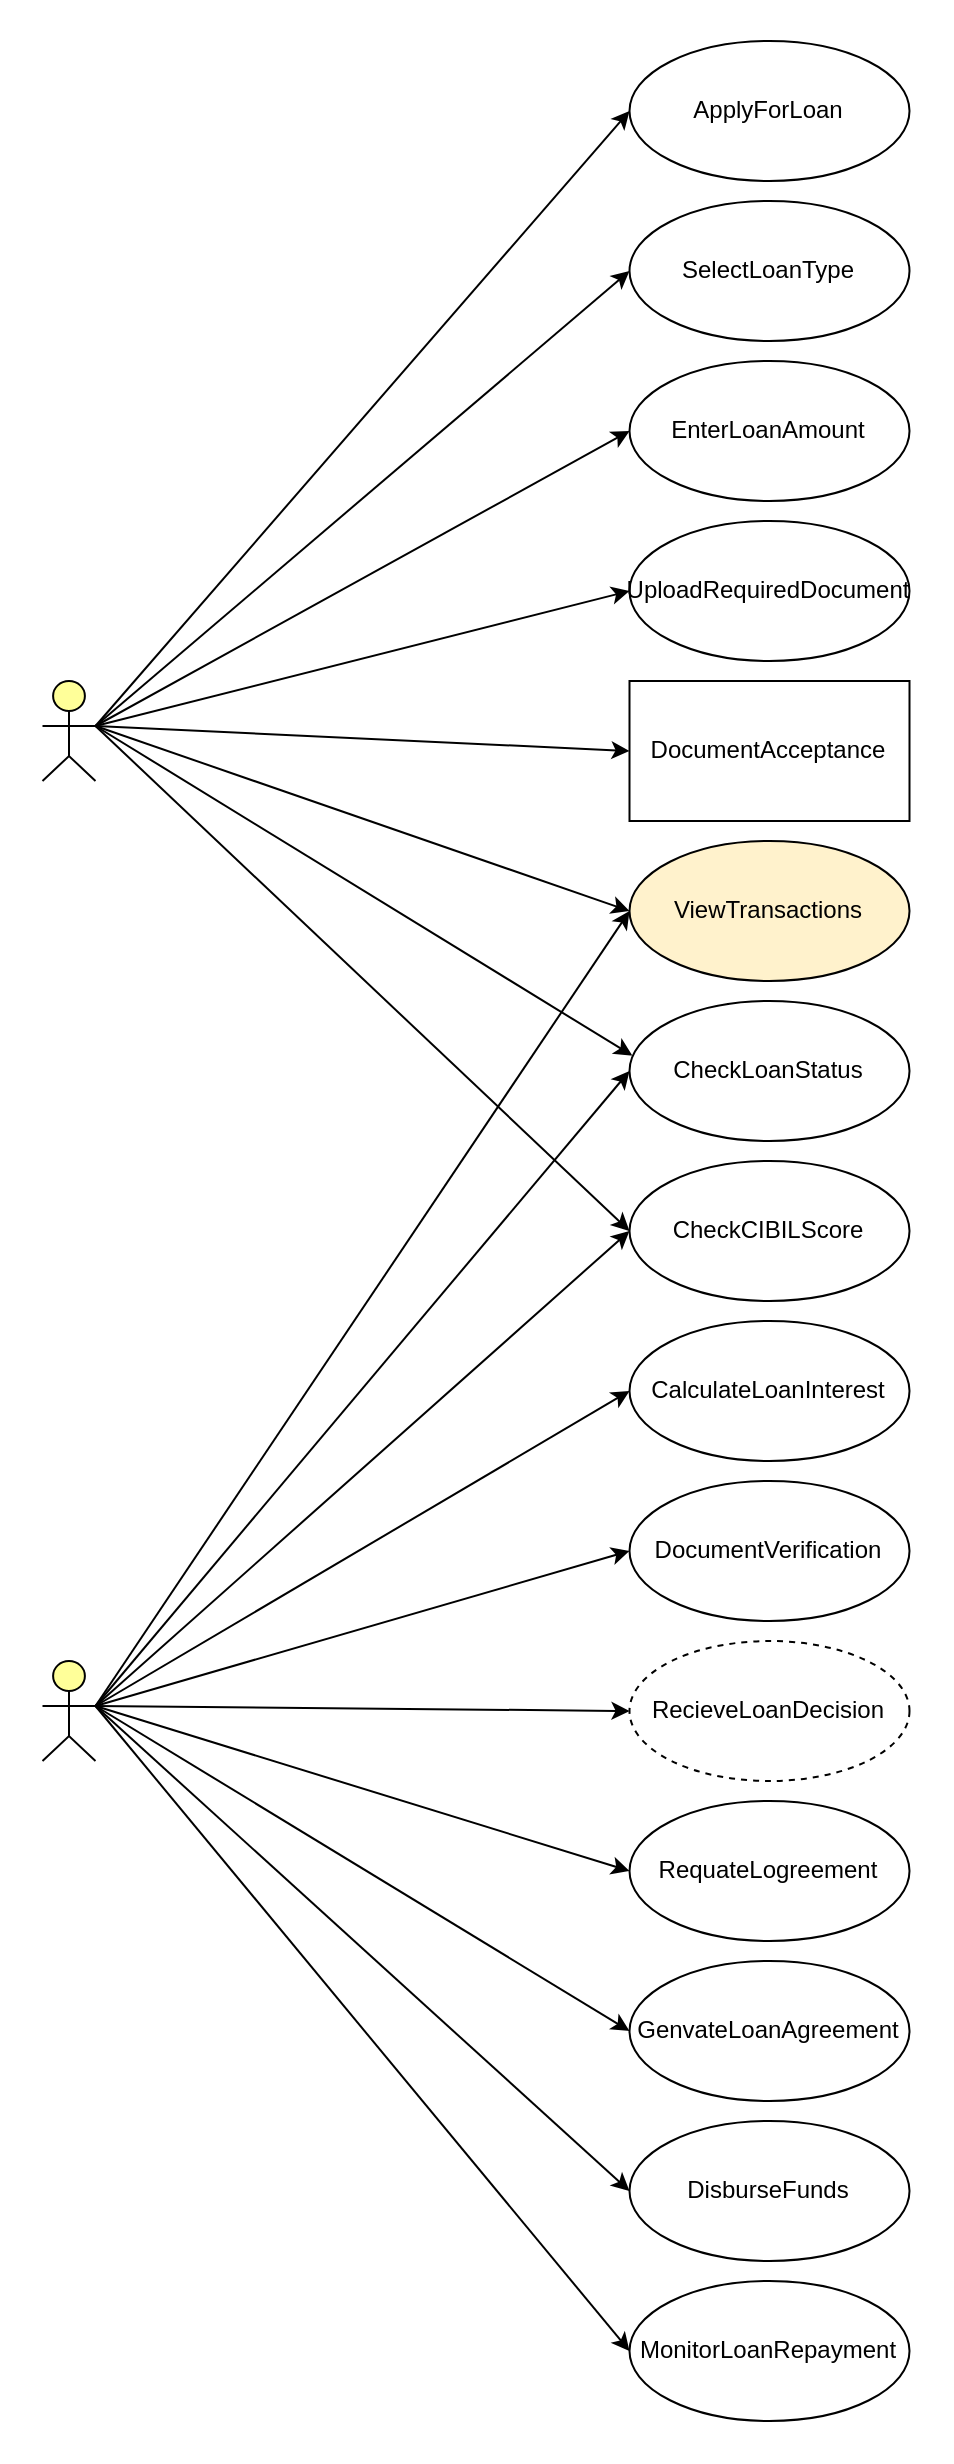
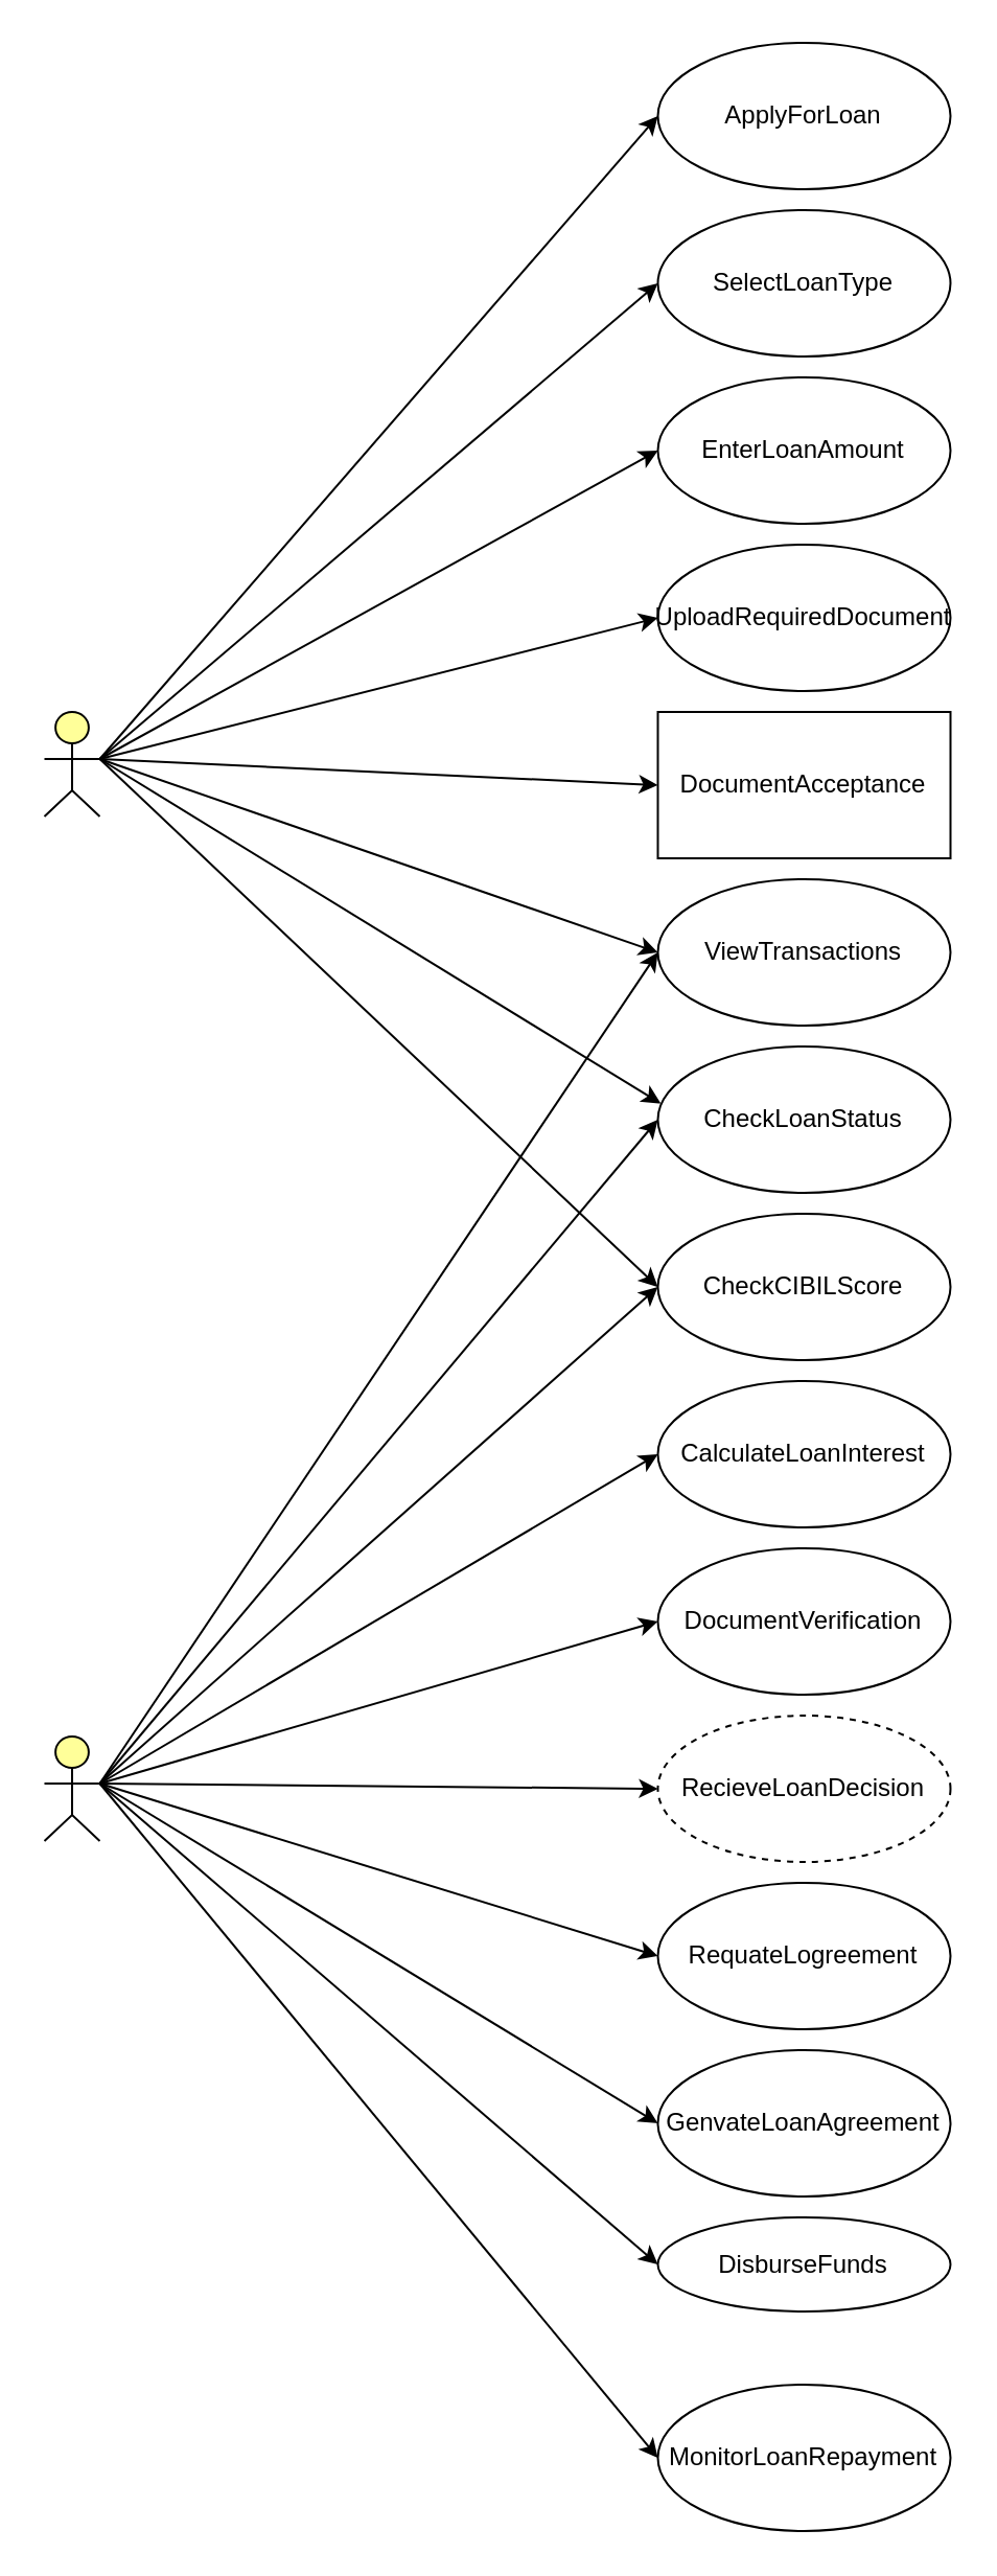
- <mxCell id="11" value="ViewTransactions" style="ellipse;whiteSpace=wrap;html=1;fillColor=#fff2cc;" parent="1" vertex="1"><mxGeometry x="314.25" y="420" width="140" height="70" as="geometry" /></mxCell>
+ <mxCell id="11" value="ViewTransactions" style="ellipse;whiteSpace=wrap;html=1;" parent="1" vertex="1"><mxGeometry x="314.25" y="420" width="140" height="70" as="geometry" /></mxCell>
- <mxCell id="31" value="DisburseFunds" style="ellipse;whiteSpace=wrap;html=1;" parent="1" vertex="1"><mxGeometry x="314.25" y="1060" width="140" height="70" as="geometry" /></mxCell>
+ <mxCell id="31" value="DisburseFunds" style="ellipse;whiteSpace=wrap;html=1;" parent="1" vertex="1"><mxGeometry x="314.25" y="1060" width="140" height="45" as="geometry" /></mxCell>
